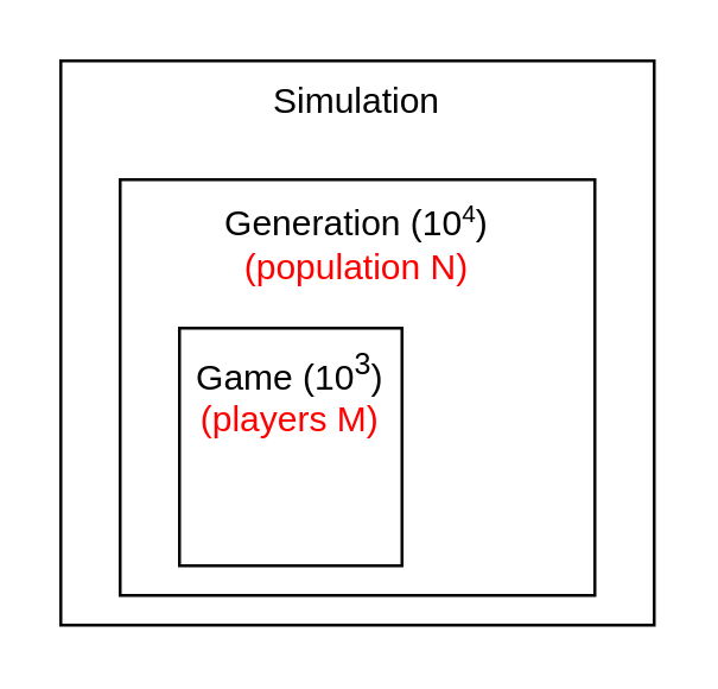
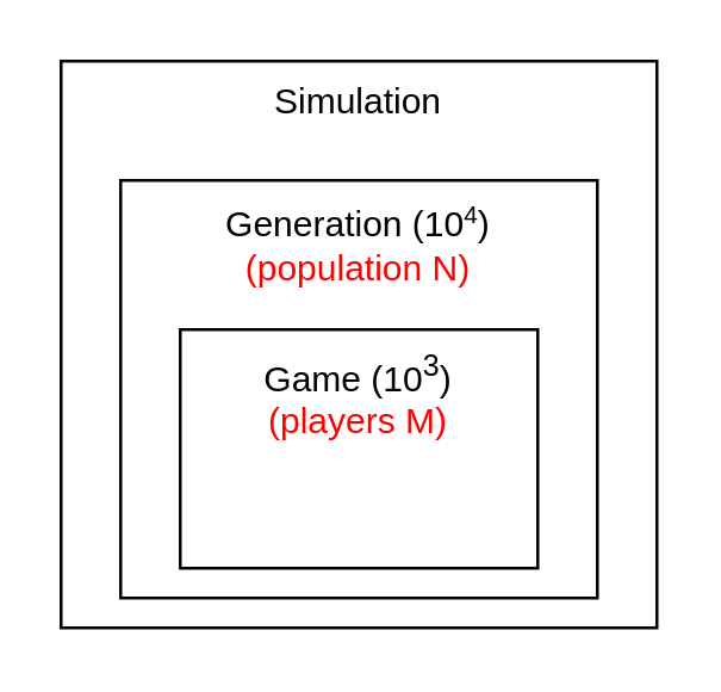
- <mxCell id="4" value="Game (10&lt;sup&gt;3&lt;/sup&gt;)&lt;br&gt;&lt;font color=&quot;#ff0000&quot;&gt;(players M)&lt;/font&gt;" style="rounded=0;whiteSpace=wrap;html=1;verticalAlign=top;" vertex="1" parent="1"><mxGeometry x="60" y="110" width="75" height="80" as="geometry" /></mxCell>
+ <mxCell id="4" value="Game (10&lt;sup&gt;3&lt;/sup&gt;)&lt;br&gt;&lt;font color=&quot;#ff0000&quot;&gt;(players M)&lt;/font&gt;" style="rounded=0;whiteSpace=wrap;html=1;verticalAlign=top;" vertex="1" parent="1"><mxGeometry x="60" y="110" width="120" height="80" as="geometry" /></mxCell>
